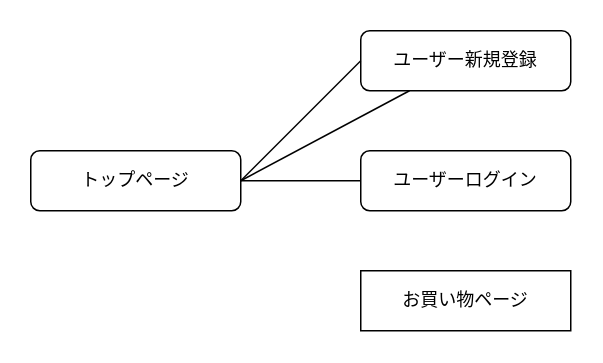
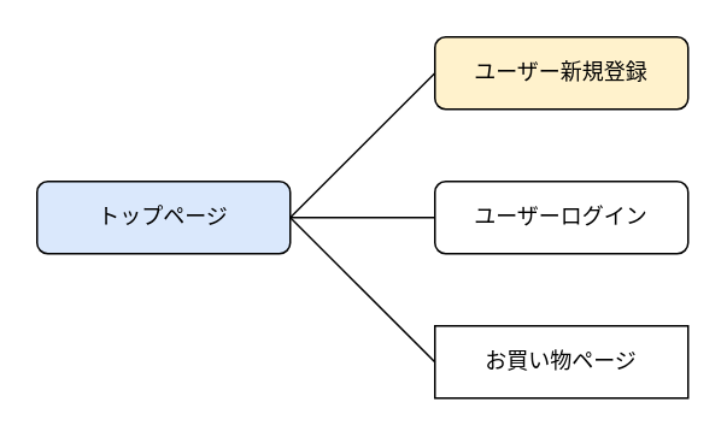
- <mxCell id="3" value="ユーザー新規登録" style="rounded=1;whiteSpace=wrap;html=1;" vertex="1" parent="1"><mxGeometry x="240" y="20" width="140" height="40" as="geometry" /></mxCell>
+ <mxCell id="3" value="ユーザー新規登録" style="rounded=1;whiteSpace=wrap;html=1;fillColor=#fff2cc;" vertex="1" parent="1"><mxGeometry x="240" y="20" width="140" height="40" as="geometry" /></mxCell>
- <mxCell id="8" value="" style="endArrow=none;html=1;exitX=1;exitY=0.5;exitDx=0;exitDy=0;" edge="1" parent="1" source="2" target="3"><mxGeometry width="50" height="50" relative="1" as="geometry"><mxPoint x="370" y="210" as="sourcePoint" /><mxPoint x="420" y="160" as="targetPoint" /></mxGeometry></mxCell>
+ <mxCell id="8" value="" style="endArrow=none;html=1;exitX=1;exitY=0.5;exitDx=0;exitDy=0;entryX=0;entryY=0.5;entryDx=0;entryDy=0;" edge="1" parent="1" source="2" target="5"><mxGeometry width="50" height="50" relative="1" as="geometry"><mxPoint x="370" y="210" as="sourcePoint" /><mxPoint x="420" y="160" as="targetPoint" /></mxGeometry></mxCell>
- <mxCell id="2" value="トップページ" style="rounded=1;whiteSpace=wrap;html=1;" vertex="1" parent="1"><mxGeometry x="20" y="100" width="140" height="40" as="geometry" /></mxCell>
+ <mxCell id="2" value="トップページ" style="rounded=1;whiteSpace=wrap;html=1;fillColor=#dae8fc;" vertex="1" parent="1"><mxGeometry x="20" y="100" width="140" height="40" as="geometry" /></mxCell>
